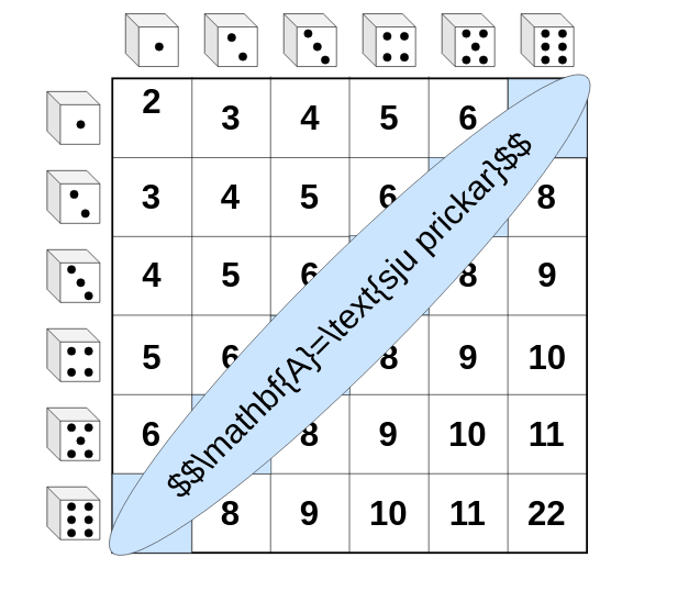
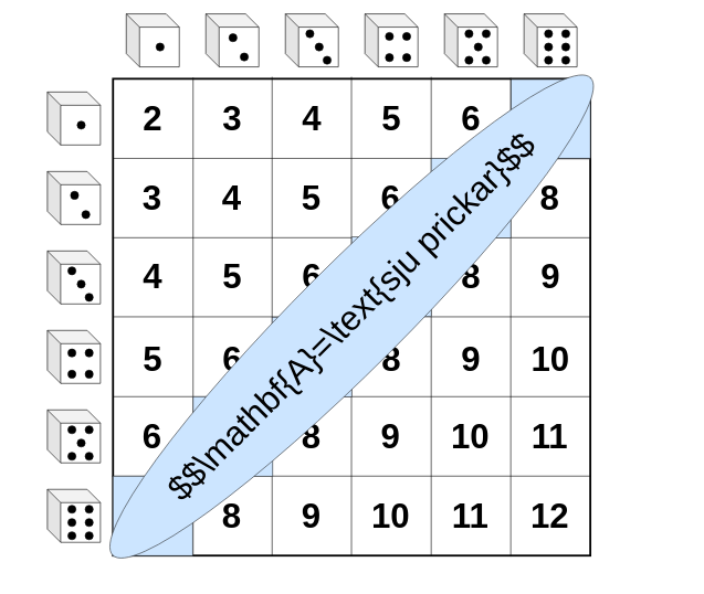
- <mxCell id="68" value="2" style="text;html=1;strokeColor=none;fillColor=none;align=center;verticalAlign=middle;whiteSpace=wrap;rounded=0;fontStyle=1;fontSize=52;" parent="1" vertex="1"><mxGeometry x="200" y="139" width="60" height="30" as="geometry" /></mxCell>
+ <mxCell id="68" value="2" style="text;html=1;strokeColor=none;fillColor=none;align=center;verticalAlign=middle;whiteSpace=wrap;rounded=0;fontStyle=1;fontSize=52;" parent="1" vertex="1"><mxGeometry x="200" y="164" width="60" height="30" as="geometry" /></mxCell>
- <mxCell id="108" value="22" style="text;html=1;strokeColor=none;fillColor=none;align=center;verticalAlign=middle;whiteSpace=wrap;rounded=0;fontStyle=1;fontSize=52;" parent="1" vertex="1"><mxGeometry x="799" y="764" width="60" height="30" as="geometry" /></mxCell>
+ <mxCell id="108" value="12" style="text;html=1;strokeColor=none;fillColor=none;align=center;verticalAlign=middle;whiteSpace=wrap;rounded=0;fontStyle=1;fontSize=52;" parent="1" vertex="1"><mxGeometry x="799" y="764" width="60" height="30" as="geometry" /></mxCell>
